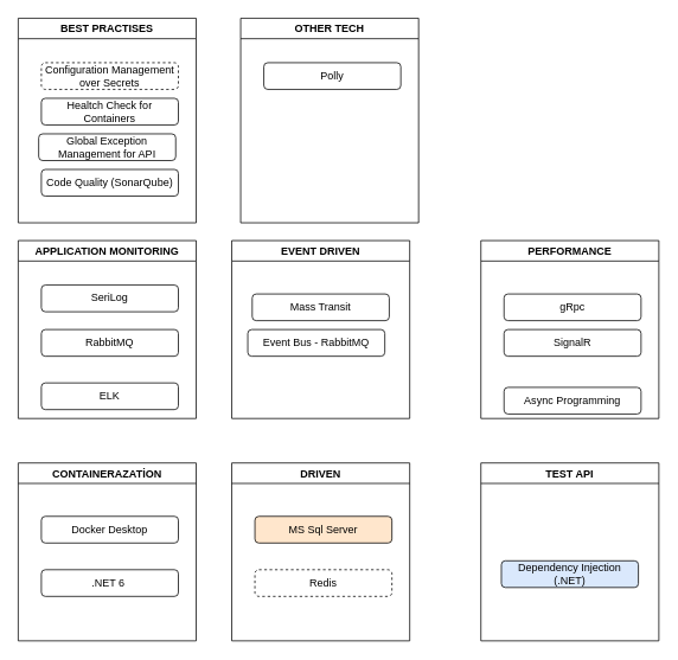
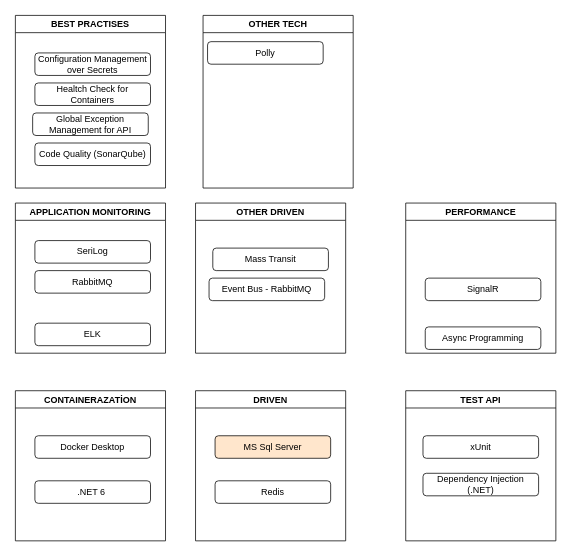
- <mxCell id="23" value="Configuration Management over Secrets" style="rounded=1;whiteSpace=wrap;html=1;dashed=1;" vertex="1" parent="22"><mxGeometry x="26" y="50" width="154" height="30" as="geometry" /></mxCell>
+ <mxCell id="23" value="Configuration Management over Secrets" style="rounded=1;whiteSpace=wrap;html=1;" vertex="1" parent="22"><mxGeometry x="26" y="50" width="154" height="30" as="geometry" /></mxCell>
- <mxCell id="28" value="Polly" style="rounded=1;whiteSpace=wrap;html=1;" vertex="1" parent="27"><mxGeometry x="26" y="50" width="154" height="30" as="geometry" /></mxCell>
+ <mxCell id="28" value="Polly" style="rounded=1;whiteSpace=wrap;html=1;" vertex="1" parent="27"><mxGeometry x="6" y="35" width="154" height="30" as="geometry" /></mxCell>
- <mxCell id="6" value="EVENT DRIVEN" style="swimlane;" vertex="1" parent="1"><mxGeometry x="260" y="270" width="200" height="200" as="geometry"><mxRectangle x="310" y="340" width="190" height="23" as="alternateBounds" /></mxGeometry></mxCell>
+ <mxCell id="6" value="OTHER DRIVEN" style="swimlane;" vertex="1" parent="1"><mxGeometry x="260" y="270" width="200" height="200" as="geometry"><mxRectangle x="310" y="340" width="190" height="23" as="alternateBounds" /></mxGeometry></mxCell>
- <mxCell id="16" value="gRpc" style="rounded=1;whiteSpace=wrap;html=1;" vertex="1" parent="15"><mxGeometry x="26" y="60" width="154" height="30" as="geometry" /></mxCell>
- <mxCell id="4" value="RabbitMQ" style="rounded=1;whiteSpace=wrap;html=1;" vertex="1" parent="2"><mxGeometry x="26" y="100" width="154" height="30" as="geometry" /></mxCell>
+ <mxCell id="4" value="RabbitMQ" style="rounded=1;whiteSpace=wrap;html=1;" vertex="1" parent="2"><mxGeometry x="26" y="90" width="154" height="30" as="geometry" /></mxCell>
+ <mxCell id="20" value="xUnit" style="rounded=1;whiteSpace=wrap;html=1;" vertex="1" parent="19"><mxGeometry x="23" y="60" width="154" height="30" as="geometry" /></mxCell>
- <mxCell id="21" value="Dependency Injection (.NET)" style="rounded=1;whiteSpace=wrap;html=1;fillColor=#dae8fc;" vertex="1" parent="19"><mxGeometry x="23" y="110" width="154" height="30" as="geometry" /></mxCell>
+ <mxCell id="21" value="Dependency Injection (.NET)" style="rounded=1;whiteSpace=wrap;html=1;" vertex="1" parent="19"><mxGeometry x="23" y="110" width="154" height="30" as="geometry" /></mxCell>
- <mxCell id="14" value="Redis" style="rounded=1;whiteSpace=wrap;html=1;dashed=1;" vertex="1" parent="12"><mxGeometry x="26" y="120" width="154" height="30" as="geometry" /></mxCell>
+ <mxCell id="14" value="Redis" style="rounded=1;whiteSpace=wrap;html=1;" vertex="1" parent="12"><mxGeometry x="26" y="120" width="154" height="30" as="geometry" /></mxCell>
